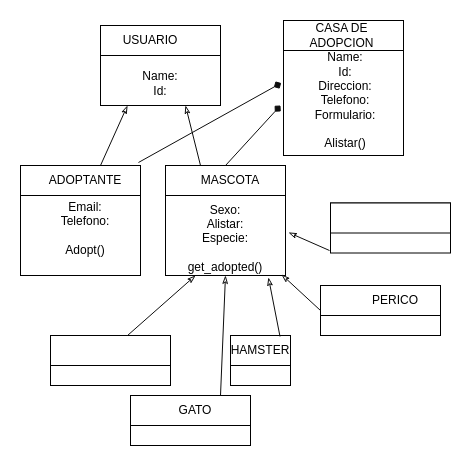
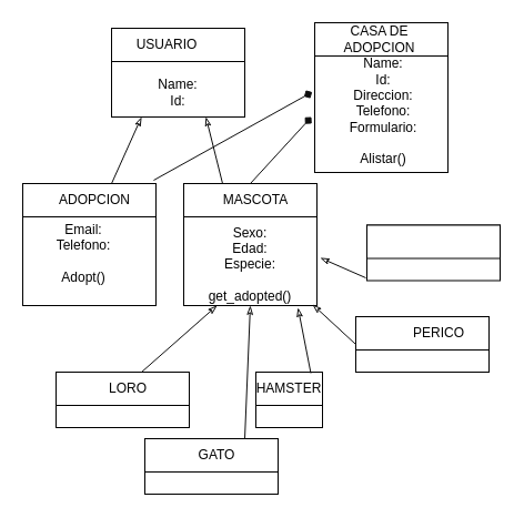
- <mxCell id="10" value="ADOPTANTE" style="text;html=1;strokeColor=none;fillColor=none;align=center;verticalAlign=middle;whiteSpace=wrap;rounded=0;" parent="1" vertex="1"><mxGeometry x="60" y="170" width="50" height="20" as="geometry" /></mxCell>
+ <mxCell id="10" value="ADOPCION" style="text;html=1;strokeColor=none;fillColor=none;align=center;verticalAlign=middle;whiteSpace=wrap;rounded=0;" parent="1" vertex="1"><mxGeometry x="60" y="170" width="50" height="20" as="geometry" /></mxCell>
- <mxCell id="11" value="Email:&lt;br&gt;Telefono:&lt;br&gt;&lt;br&gt;Adopt()" style="text;html=1;strokeColor=none;fillColor=none;align=center;verticalAlign=middle;whiteSpace=wrap;rounded=0;" parent="1" vertex="1"><mxGeometry x="35" y="205" width="100" height="45" as="geometry" /></mxCell>
+ <mxCell id="11" value="Email:&lt;br&gt;Telefono:&lt;br&gt;&lt;br&gt;Adopt()" style="text;html=1;strokeColor=none;fillColor=none;align=center;verticalAlign=middle;whiteSpace=wrap;rounded=0;" parent="1" vertex="1"><mxGeometry x="25" y="205" width="100" height="45" as="geometry" /></mxCell>
- <mxCell id="15" value="Sexo:&lt;br&gt;Alistar:&lt;br&gt;Especie:&lt;br&gt;&lt;br&gt;get_adopted()" style="text;html=1;strokeColor=none;fillColor=none;align=center;verticalAlign=middle;whiteSpace=wrap;rounded=0;" parent="1" vertex="1"><mxGeometry x="175" y="215" width="100" height="45" as="geometry" /></mxCell>
+ <mxCell id="15" value="Sexo:&lt;br&gt;Edad:&lt;br&gt;Especie:&lt;br&gt;&lt;br&gt;get_adopted()" style="text;html=1;strokeColor=none;fillColor=none;align=center;verticalAlign=middle;whiteSpace=wrap;rounded=0;" parent="1" vertex="1"><mxGeometry x="175" y="215" width="100" height="45" as="geometry" /></mxCell>
+ <mxCell id="25" value="LORO" style="text;html=1;strokeColor=none;fillColor=none;align=center;verticalAlign=middle;whiteSpace=wrap;rounded=0;" parent="1" vertex="1"><mxGeometry x="90" y="340" width="50" height="20" as="geometry" /></mxCell>
